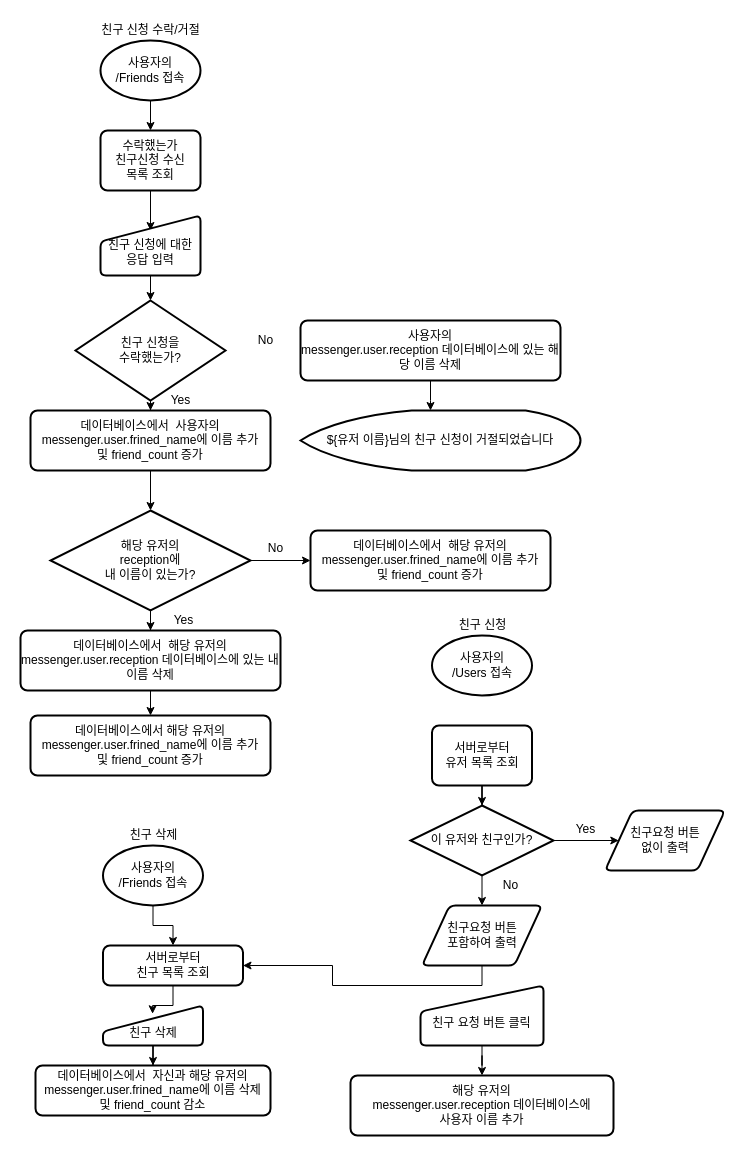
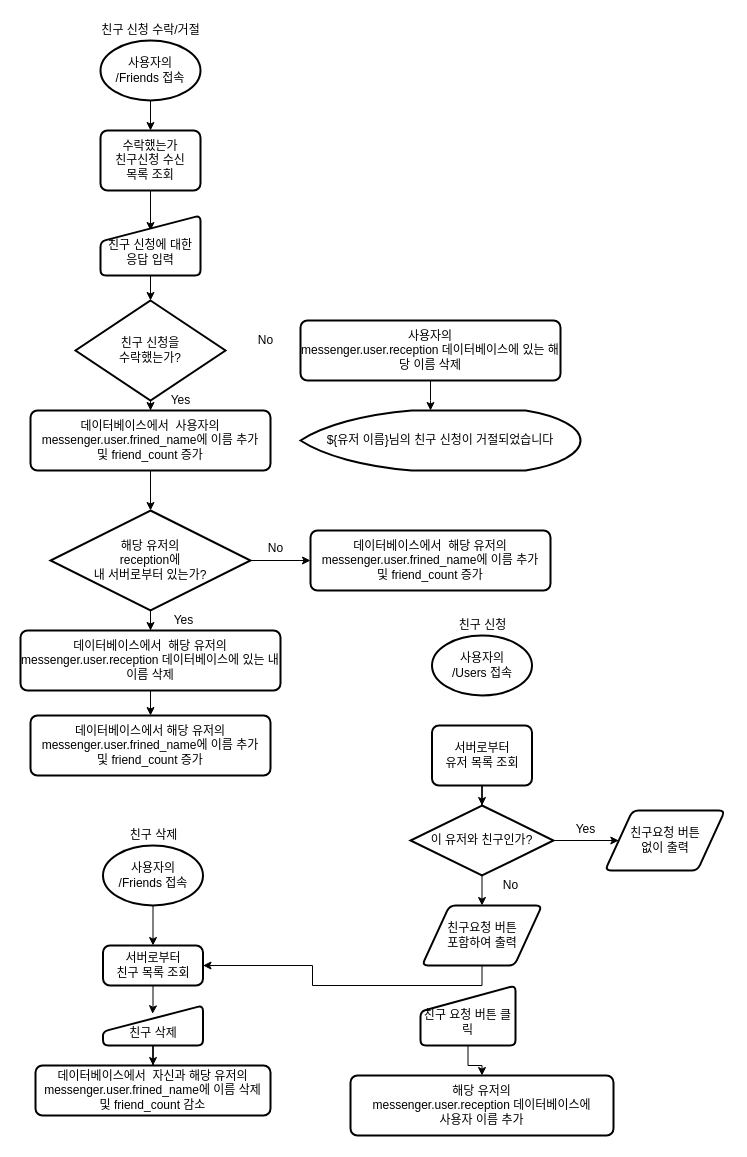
- <mxCell id="34" value="해당 유저의&lt;br&gt;reception에&lt;br&gt;내 이름이 있는가?" style="strokeWidth=2;html=1;shape=mxgraph.flowchart.decision;whiteSpace=wrap;" vertex="1" parent="1"><mxGeometry x="50" y="510" width="200" height="100" as="geometry" /></mxCell>
+ <mxCell id="34" value="해당 유저의&lt;br&gt;reception에&lt;br&gt;내 서버로부터 있는가?" style="strokeWidth=2;html=1;shape=mxgraph.flowchart.decision;whiteSpace=wrap;" vertex="1" parent="1"><mxGeometry x="50" y="510" width="200" height="100" as="geometry" /></mxCell>
- <mxCell id="45" value="서버로부터&lt;br&gt;친구 목록 조회" style="rounded=1;whiteSpace=wrap;html=1;absoluteArcSize=1;arcSize=14;strokeWidth=2;" vertex="1" parent="1"><mxGeometry x="102.5" y="945" width="140" height="40" as="geometry" /></mxCell>
+ <mxCell id="45" value="서버로부터&lt;br&gt;친구 목록 조회" style="rounded=1;whiteSpace=wrap;html=1;absoluteArcSize=1;arcSize=14;strokeWidth=2;" vertex="1" parent="1"><mxGeometry x="102.5" y="945" width="100" height="40" as="geometry" /></mxCell>
- <mxCell id="15" value="&lt;br&gt;친구 요청 버튼 클릭" style="html=1;strokeWidth=2;shape=manualInput;whiteSpace=wrap;rounded=1;size=26;arcSize=11;" vertex="1" parent="1"><mxGeometry x="420" y="985" width="123" height="60" as="geometry" /></mxCell>
+ <mxCell id="15" value="&lt;br&gt;친구 요청 버튼 클릭" style="html=1;strokeWidth=2;shape=manualInput;whiteSpace=wrap;rounded=1;size=26;arcSize=11;" vertex="1" parent="1"><mxGeometry x="420" y="985" width="95" height="60" as="geometry" /></mxCell>
